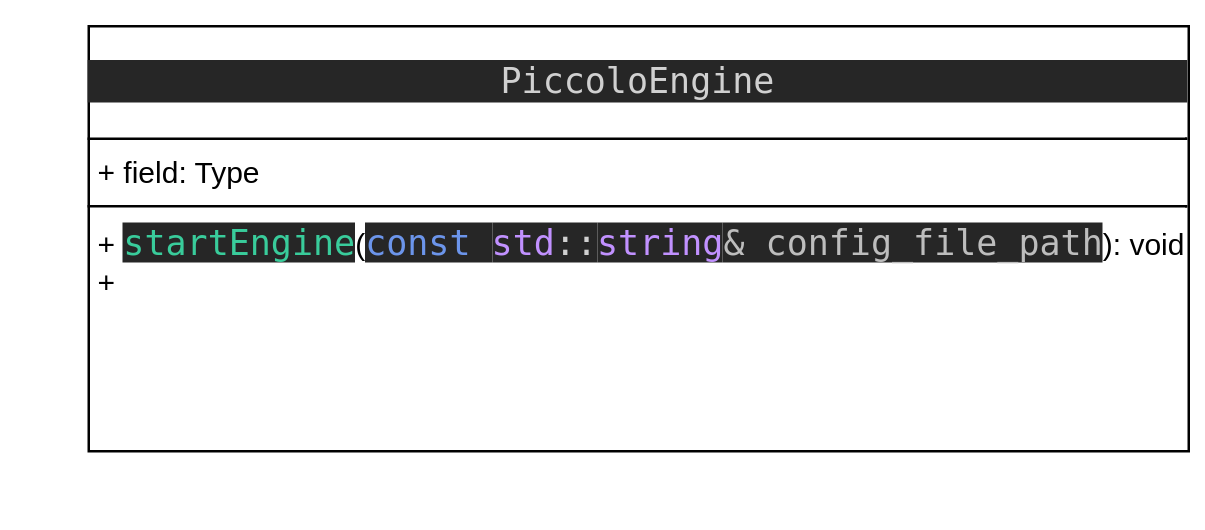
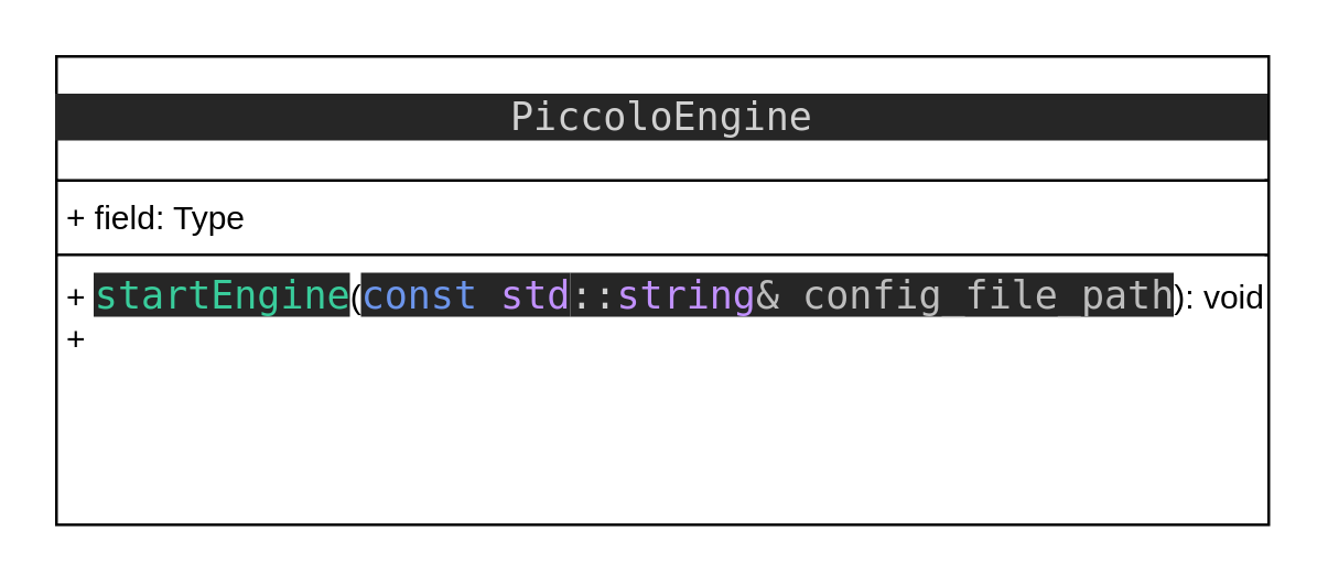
- <mxCell id="2" value="&lt;div style=&quot;background-color: rgb(38, 38, 38); color: rgb(208, 208, 208);&quot;&gt;&lt;pre style=&quot;text-align: center; font-family: &amp;quot;JetBrains Mono&amp;quot;, monospace; font-size: 10.5pt;&quot;&gt;PiccoloEngine&lt;/pre&gt;&lt;/div&gt;&lt;hr size=&quot;1&quot; style=&quot;border-style:solid;&quot;&gt;&lt;p style=&quot;margin:0px;margin-left:4px;&quot;&gt;+ field: Type&lt;/p&gt;&lt;hr size=&quot;1&quot; style=&quot;border-style:solid;&quot;&gt;&lt;p style=&quot;margin:0px;margin-left:4px;&quot;&gt;+&amp;nbsp;&lt;span style=&quot;color: rgb(57, 204, 155); font-family: &amp;quot;JetBrains Mono&amp;quot;, monospace; font-size: 10.5pt; background-color: rgb(38, 38, 38);&quot;&gt;startEngine&lt;/span&gt;&lt;span style=&quot;background-color: transparent; color: light-dark(rgb(0, 0, 0), rgb(255, 255, 255));&quot;&gt;(&lt;/span&gt;&lt;span style=&quot;font-family: &amp;quot;JetBrains Mono&amp;quot;, monospace; font-size: 10.5pt; background-color: rgb(38, 38, 38); color: rgb(108, 149, 235);&quot;&gt;const &lt;/span&gt;&lt;span style=&quot;font-family: &amp;quot;JetBrains Mono&amp;quot;, monospace; font-size: 10.5pt; background-color: rgb(38, 38, 38); color: rgb(193, 145, 255);&quot;&gt;std&lt;/span&gt;&lt;span style=&quot;font-family: &amp;quot;JetBrains Mono&amp;quot;, monospace; font-size: 10.5pt; background-color: rgb(38, 38, 38); color: rgb(208, 208, 208);&quot;&gt;::&lt;/span&gt;&lt;span style=&quot;font-family: &amp;quot;JetBrains Mono&amp;quot;, monospace; font-size: 10.5pt; background-color: rgb(38, 38, 38); color: rgb(193, 145, 255);&quot;&gt;string&lt;/span&gt;&lt;span style=&quot;font-family: &amp;quot;JetBrains Mono&amp;quot;, monospace; font-size: 10.5pt; background-color: rgb(38, 38, 38); color: rgb(189, 189, 189);&quot;&gt;&amp;amp; config_file_path&lt;/span&gt;&lt;span style=&quot;background-color: transparent; color: light-dark(rgb(0, 0, 0), rgb(255, 255, 255));&quot;&gt;): void&lt;/span&gt;&lt;/p&gt;&lt;p style=&quot;margin:0px;margin-left:4px;&quot;&gt;&lt;span style=&quot;background-color: transparent; color: light-dark(rgb(0, 0, 0), rgb(255, 255, 255));&quot;&gt;+&lt;/span&gt;&lt;/p&gt;" style="verticalAlign=top;align=left;overflow=fill;html=1;whiteSpace=wrap;" vertex="1" parent="1"><mxGeometry x="35" y="10" width="440" height="170" as="geometry" /></mxCell>
+ <mxCell id="2" value="&lt;div style=&quot;background-color: rgb(38, 38, 38); color: rgb(208, 208, 208);&quot;&gt;&lt;pre style=&quot;text-align: center; font-family: &amp;quot;JetBrains Mono&amp;quot;, monospace; font-size: 10.5pt;&quot;&gt;PiccoloEngine&lt;/pre&gt;&lt;/div&gt;&lt;hr size=&quot;1&quot; style=&quot;border-style:solid;&quot;&gt;&lt;p style=&quot;margin:0px;margin-left:4px;&quot;&gt;+ field: Type&lt;/p&gt;&lt;hr size=&quot;1&quot; style=&quot;border-style:solid;&quot;&gt;&lt;p style=&quot;margin:0px;margin-left:4px;&quot;&gt;+&amp;nbsp;&lt;span style=&quot;color: rgb(57, 204, 155); font-family: &amp;quot;JetBrains Mono&amp;quot;, monospace; font-size: 10.5pt; background-color: rgb(38, 38, 38);&quot;&gt;startEngine&lt;/span&gt;&lt;span style=&quot;background-color: transparent; color: light-dark(rgb(0, 0, 0), rgb(255, 255, 255));&quot;&gt;(&lt;/span&gt;&lt;span style=&quot;font-family: &amp;quot;JetBrains Mono&amp;quot;, monospace; font-size: 10.5pt; background-color: rgb(38, 38, 38); color: rgb(108, 149, 235);&quot;&gt;const &lt;/span&gt;&lt;span style=&quot;font-family: &amp;quot;JetBrains Mono&amp;quot;, monospace; font-size: 10.5pt; background-color: rgb(38, 38, 38); color: rgb(193, 145, 255);&quot;&gt;std&lt;/span&gt;&lt;span style=&quot;font-family: &amp;quot;JetBrains Mono&amp;quot;, monospace; font-size: 10.5pt; background-color: rgb(38, 38, 38); color: rgb(208, 208, 208);&quot;&gt;::&lt;/span&gt;&lt;span style=&quot;font-family: &amp;quot;JetBrains Mono&amp;quot;, monospace; font-size: 10.5pt; background-color: rgb(38, 38, 38); color: rgb(193, 145, 255);&quot;&gt;string&lt;/span&gt;&lt;span style=&quot;font-family: &amp;quot;JetBrains Mono&amp;quot;, monospace; font-size: 10.5pt; background-color: rgb(38, 38, 38); color: rgb(189, 189, 189);&quot;&gt;&amp;amp; config_file_path&lt;/span&gt;&lt;span style=&quot;background-color: transparent; color: light-dark(rgb(0, 0, 0), rgb(255, 255, 255));&quot;&gt;): void&lt;/span&gt;&lt;/p&gt;&lt;p style=&quot;margin:0px;margin-left:4px;&quot;&gt;&lt;span style=&quot;background-color: transparent; color: light-dark(rgb(0, 0, 0), rgb(255, 255, 255));&quot;&gt;+&lt;/span&gt;&lt;/p&gt;" style="verticalAlign=top;align=left;overflow=fill;html=1;whiteSpace=wrap;" vertex="1" parent="1"><mxGeometry x="20" y="20" width="440" height="170" as="geometry" /></mxCell>
